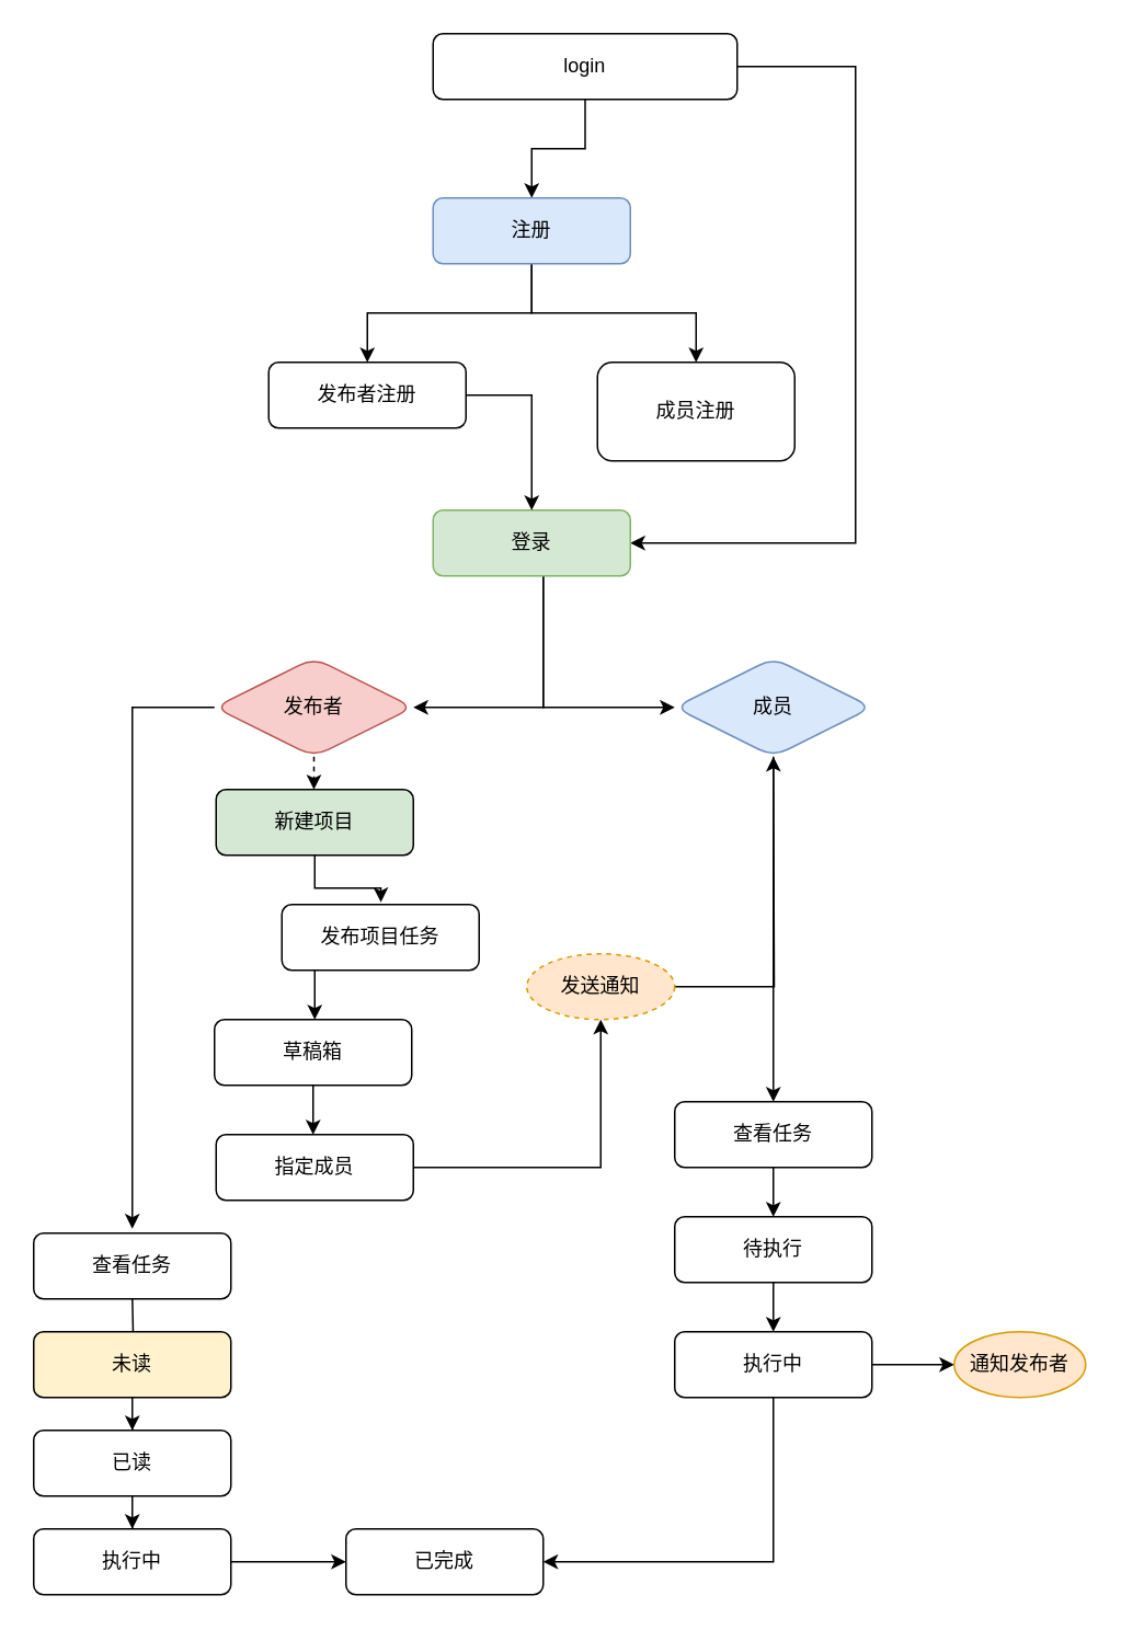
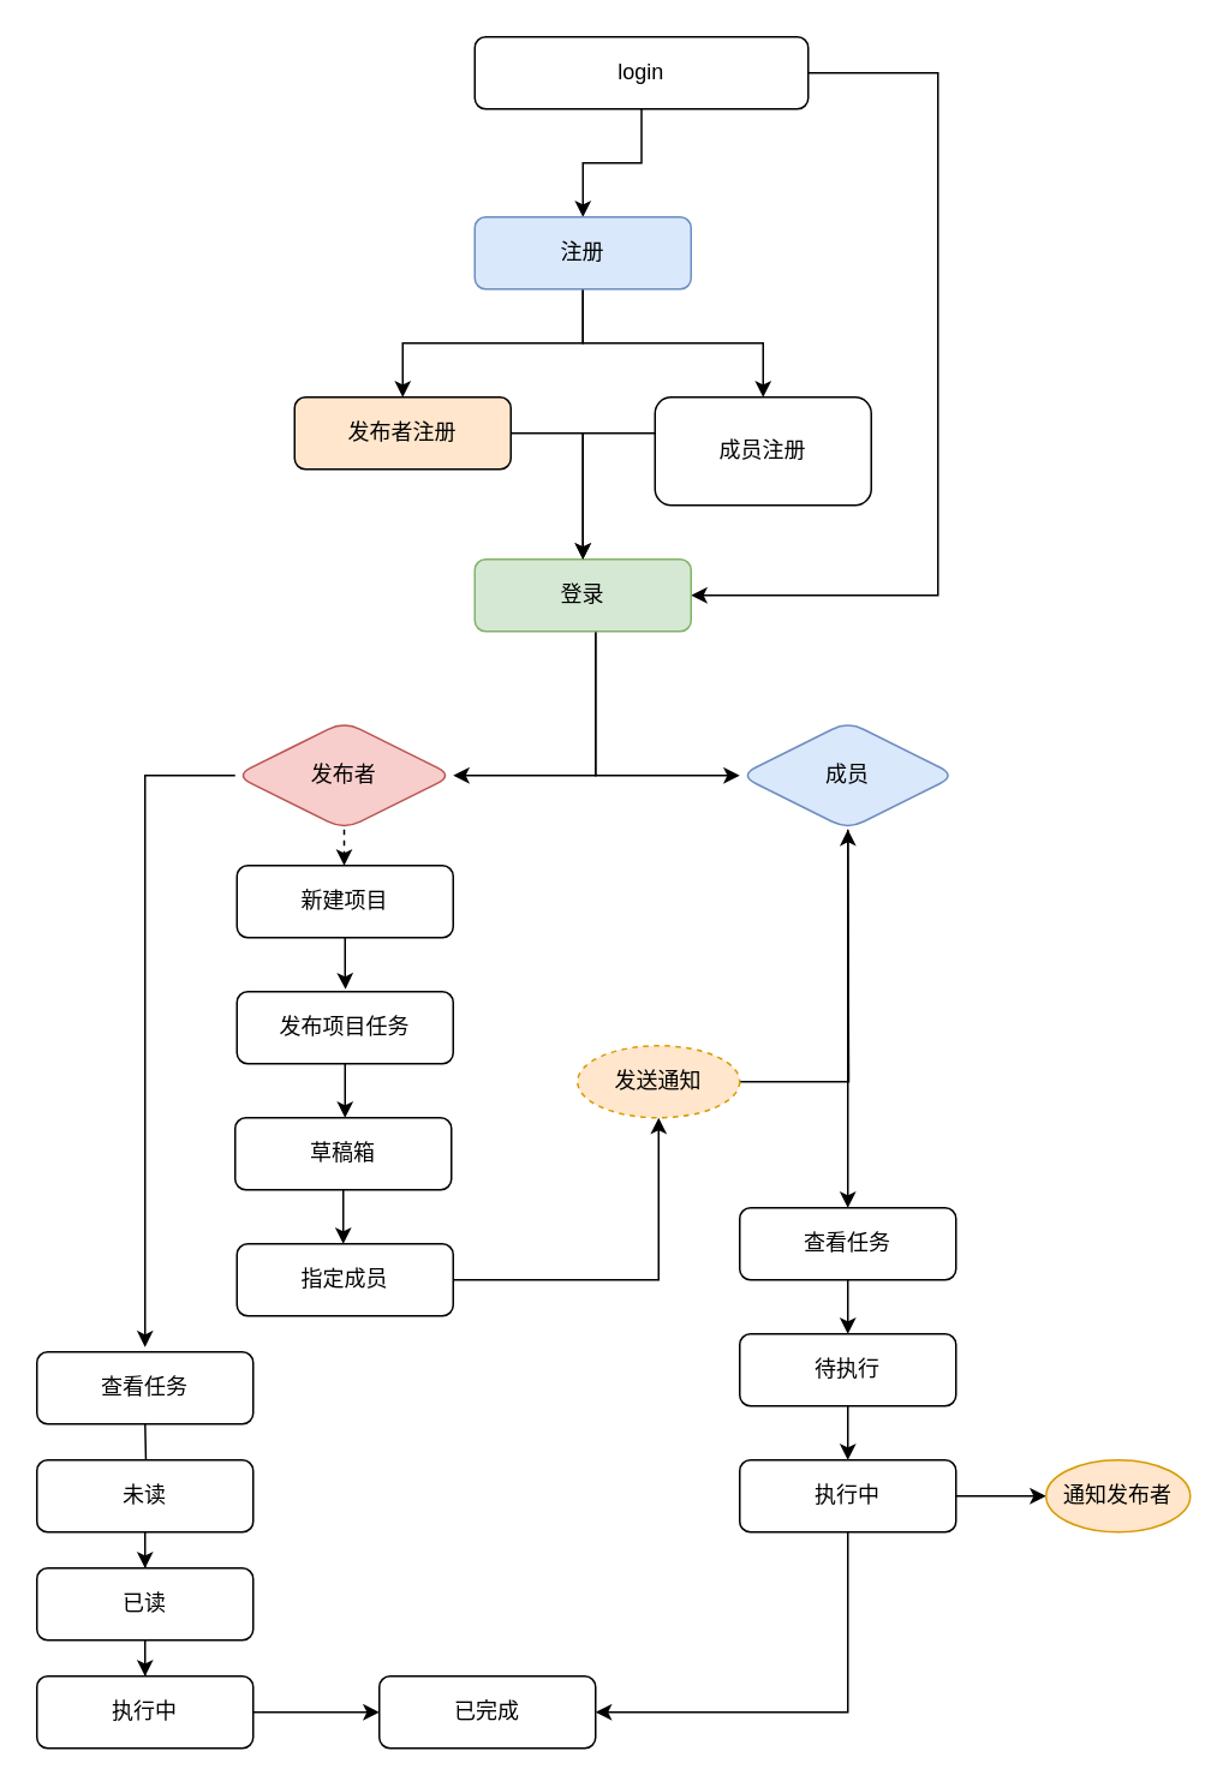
- <mxCell id="12" value="发布者注册" style="whiteSpace=wrap;html=1;rounded=1;shadow=0;strokeWidth=1;glass=0;" vertex="1" parent="1"><mxGeometry x="163" y="220" width="120" height="40" as="geometry" /></mxCell>
+ <mxCell id="12" value="发布者注册" style="whiteSpace=wrap;html=1;rounded=1;shadow=0;strokeWidth=1;glass=0;fillColor=#ffe6cc;" vertex="1" parent="1"><mxGeometry x="163" y="220" width="120" height="40" as="geometry" /></mxCell>
+ <mxCell id="13" style="edgeStyle=orthogonalEdgeStyle;rounded=0;orthogonalLoop=1;jettySize=auto;html=1;entryX=0.5;entryY=0;entryDx=0;entryDy=0;" edge="1" parent="1" source="14" target="10"><mxGeometry relative="1" as="geometry"><Array as="points"><mxPoint x="323" y="240" /></Array></mxGeometry></mxCell>
- <mxCell id="22" value="新建项目" style="whiteSpace=wrap;html=1;rounded=1;shadow=0;strokeWidth=1;glass=0;fillColor=#d5e8d4;" vertex="1" parent="1"><mxGeometry x="131" y="480" width="120" height="40" as="geometry" /></mxCell>
+ <mxCell id="22" value="新建项目" style="whiteSpace=wrap;html=1;rounded=1;shadow=0;strokeWidth=1;glass=0;" vertex="1" parent="1"><mxGeometry x="131" y="480" width="120" height="40" as="geometry" /></mxCell>
- <mxCell id="24" value="发布项目任务" style="whiteSpace=wrap;html=1;rounded=1;shadow=0;strokeWidth=1;glass=0;" vertex="1" parent="1"><mxGeometry x="171" y="550" width="120" height="40" as="geometry" /></mxCell>
+ <mxCell id="24" value="发布项目任务" style="whiteSpace=wrap;html=1;rounded=1;shadow=0;strokeWidth=1;glass=0;" vertex="1" parent="1"><mxGeometry x="131" y="550" width="120" height="40" as="geometry" /></mxCell>
- <mxCell id="30" value="未读" style="whiteSpace=wrap;html=1;rounded=1;shadow=0;strokeWidth=1;glass=0;fillColor=#fff2cc;" vertex="1" parent="1"><mxGeometry x="20" y="810" width="120" height="40" as="geometry" /></mxCell>
+ <mxCell id="30" value="未读" style="whiteSpace=wrap;html=1;rounded=1;shadow=0;strokeWidth=1;glass=0;" vertex="1" parent="1"><mxGeometry x="20" y="810" width="120" height="40" as="geometry" /></mxCell>
